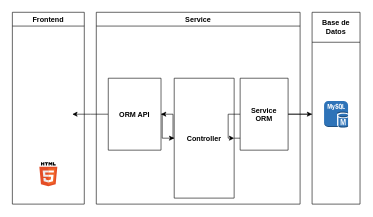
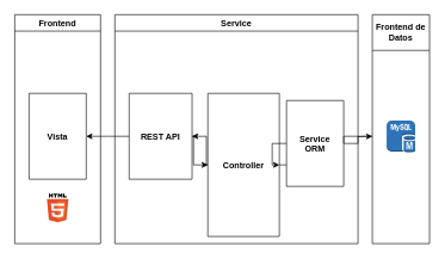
- <mxCell id="20" value="Base de Datos" style="swimlane;whiteSpace=wrap;html=1;startSize=50;" vertex="1" parent="1"><mxGeometry x="520" y="20" width="80" height="320" as="geometry" /></mxCell>
+ <mxCell id="20" value="Frontend de Datos" style="swimlane;whiteSpace=wrap;html=1;startSize=50;" vertex="1" parent="1"><mxGeometry x="520" y="20" width="80" height="320" as="geometry" /></mxCell>
+ <mxCell id="18" value="Vista" style="swimlane;startSize=320;" vertex="1" parent="1"><mxGeometry x="40" y="130" width="80" height="120" as="geometry" /></mxCell>
- <mxCell id="11" value="Service&#10;ORM" style="swimlane;startSize=260;" vertex="1" parent="2"><mxGeometry x="240" y="110" width="80" height="120" as="geometry" /></mxCell>
+ <mxCell id="11" value="Service&#10;ORM" style="swimlane;startSize=260;" vertex="1" parent="2"><mxGeometry x="240" y="120" width="80" height="120" as="geometry" /></mxCell>
- <mxCell id="5" value="ORM API" style="swimlane;startSize=260;" vertex="1" parent="2"><mxGeometry x="20" y="110" width="88" height="120" as="geometry" /></mxCell>
+ <mxCell id="5" value="REST API" style="swimlane;startSize=260;" vertex="1" parent="2"><mxGeometry x="20" y="110" width="88" height="120" as="geometry" /></mxCell>
